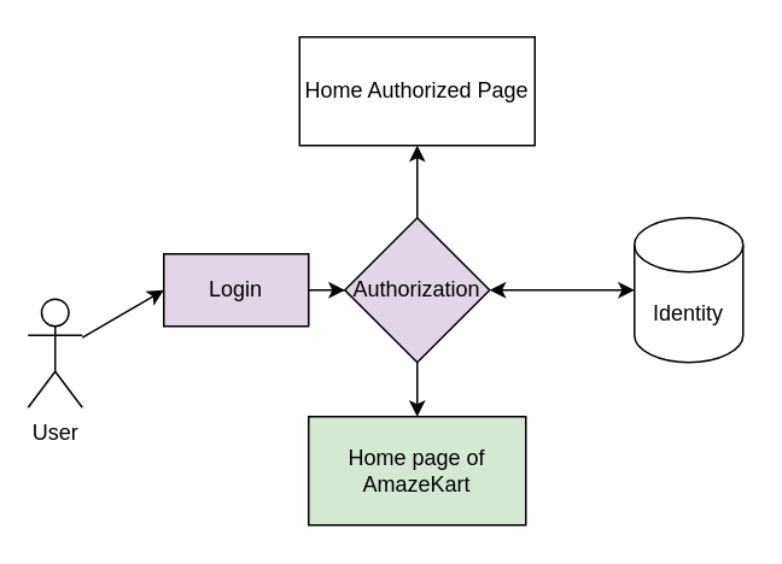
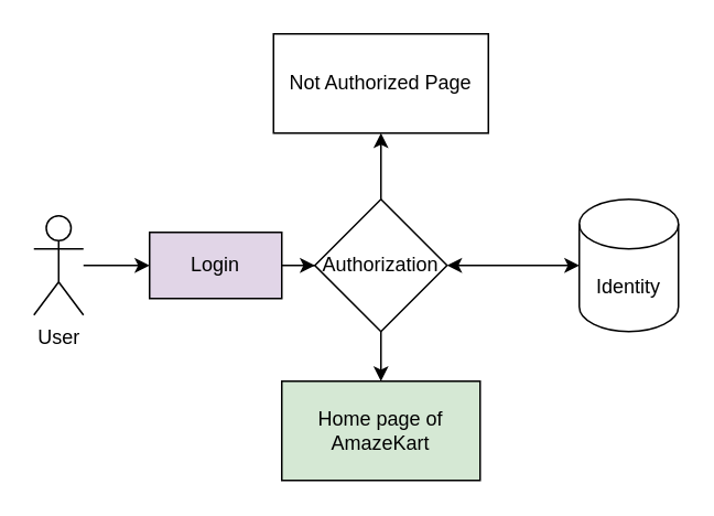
- <mxCell id="9" value="Home Authorized Page" style="rounded=0;whiteSpace=wrap;html=1;" vertex="1" parent="1"><mxGeometry x="165" y="20" width="130" height="60" as="geometry" /></mxCell>
+ <mxCell id="9" value="Not Authorized Page" style="rounded=0;whiteSpace=wrap;html=1;" vertex="1" parent="1"><mxGeometry x="165" y="20" width="130" height="60" as="geometry" /></mxCell>
- <mxCell id="8" value="Authorization" style="rhombus;whiteSpace=wrap;html=1;rounded=0;fillColor=#e1d5e7;" vertex="1" parent="1"><mxGeometry x="190" y="120" width="80" height="80" as="geometry" /></mxCell>
+ <mxCell id="8" value="Authorization" style="rhombus;whiteSpace=wrap;html=1;rounded=0;" vertex="1" parent="1"><mxGeometry x="190" y="120" width="80" height="80" as="geometry" /></mxCell>
- <mxCell id="4" value="User" style="shape=umlActor;verticalLabelPosition=bottom;verticalAlign=top;html=1;outlineConnect=0;" vertex="1" parent="1"><mxGeometry x="15" y="165" width="30" height="60" as="geometry" /></mxCell>
+ <mxCell id="4" value="User" style="shape=umlActor;verticalLabelPosition=bottom;verticalAlign=top;html=1;outlineConnect=0;" vertex="1" parent="1"><mxGeometry x="20" y="130" width="30" height="60" as="geometry" /></mxCell>
